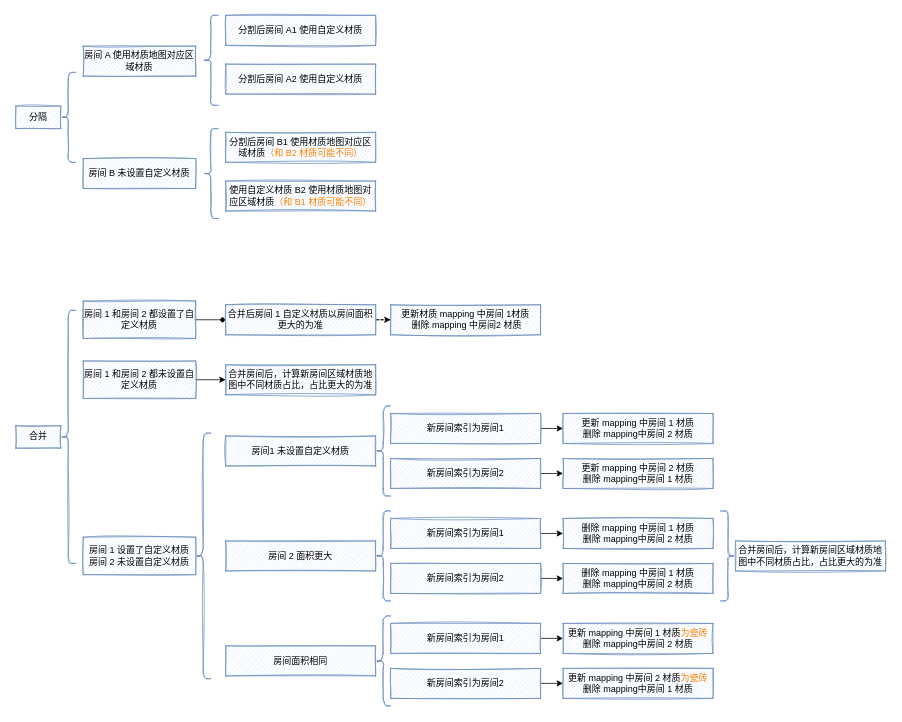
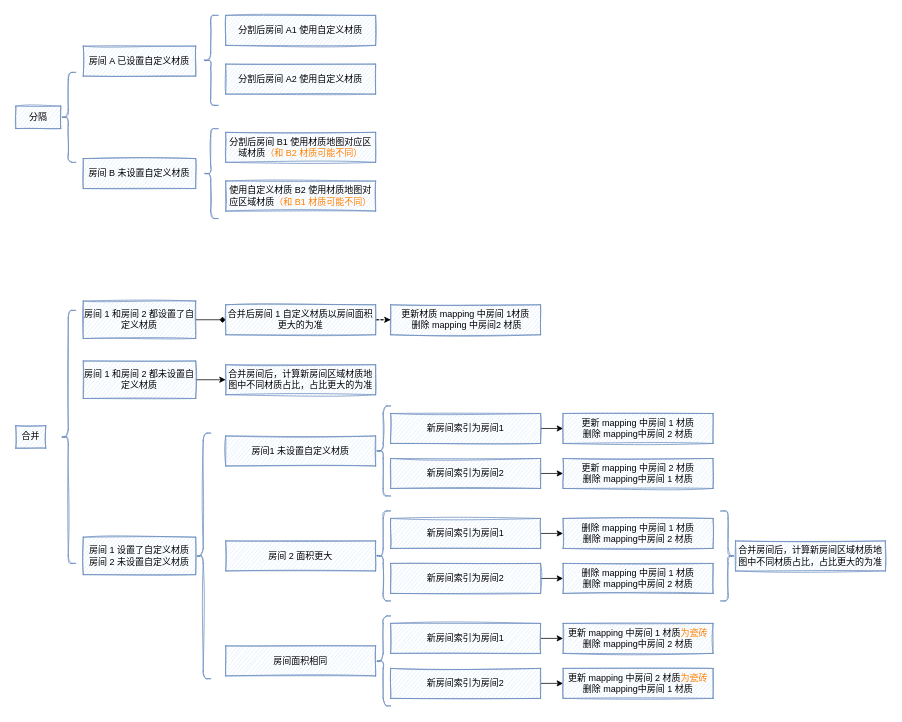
- <mxCell id="6" value="房间 A 使用材质地图对应区域材质" style="rounded=0;whiteSpace=wrap;html=1;sketch=1;fillColor=#dae8fc;strokeColor=#6c8ebf;" vertex="1" parent="1"><mxGeometry x="110" y="61" width="150" height="40" as="geometry" /></mxCell>
+ <mxCell id="6" value="房间 A 已设置自定义材质" style="rounded=0;whiteSpace=wrap;html=1;sketch=1;fillColor=#dae8fc;strokeColor=#6c8ebf;" vertex="1" parent="1"><mxGeometry x="110" y="61" width="150" height="40" as="geometry" /></mxCell>
- <mxCell id="3" value="合并" style="rounded=0;whiteSpace=wrap;html=1;sketch=1;fillColor=#dae8fc;strokeColor=#6c8ebf;" vertex="1" parent="1"><mxGeometry x="20" y="567.25" width="60" height="30" as="geometry" /></mxCell>
+ <mxCell id="3" value="合并" style="rounded=0;whiteSpace=wrap;html=1;sketch=1;fillColor=#dae8fc;strokeColor=#6c8ebf;" vertex="1" parent="1"><mxGeometry x="20" y="567.25" width="40" height="30" as="geometry" /></mxCell>
